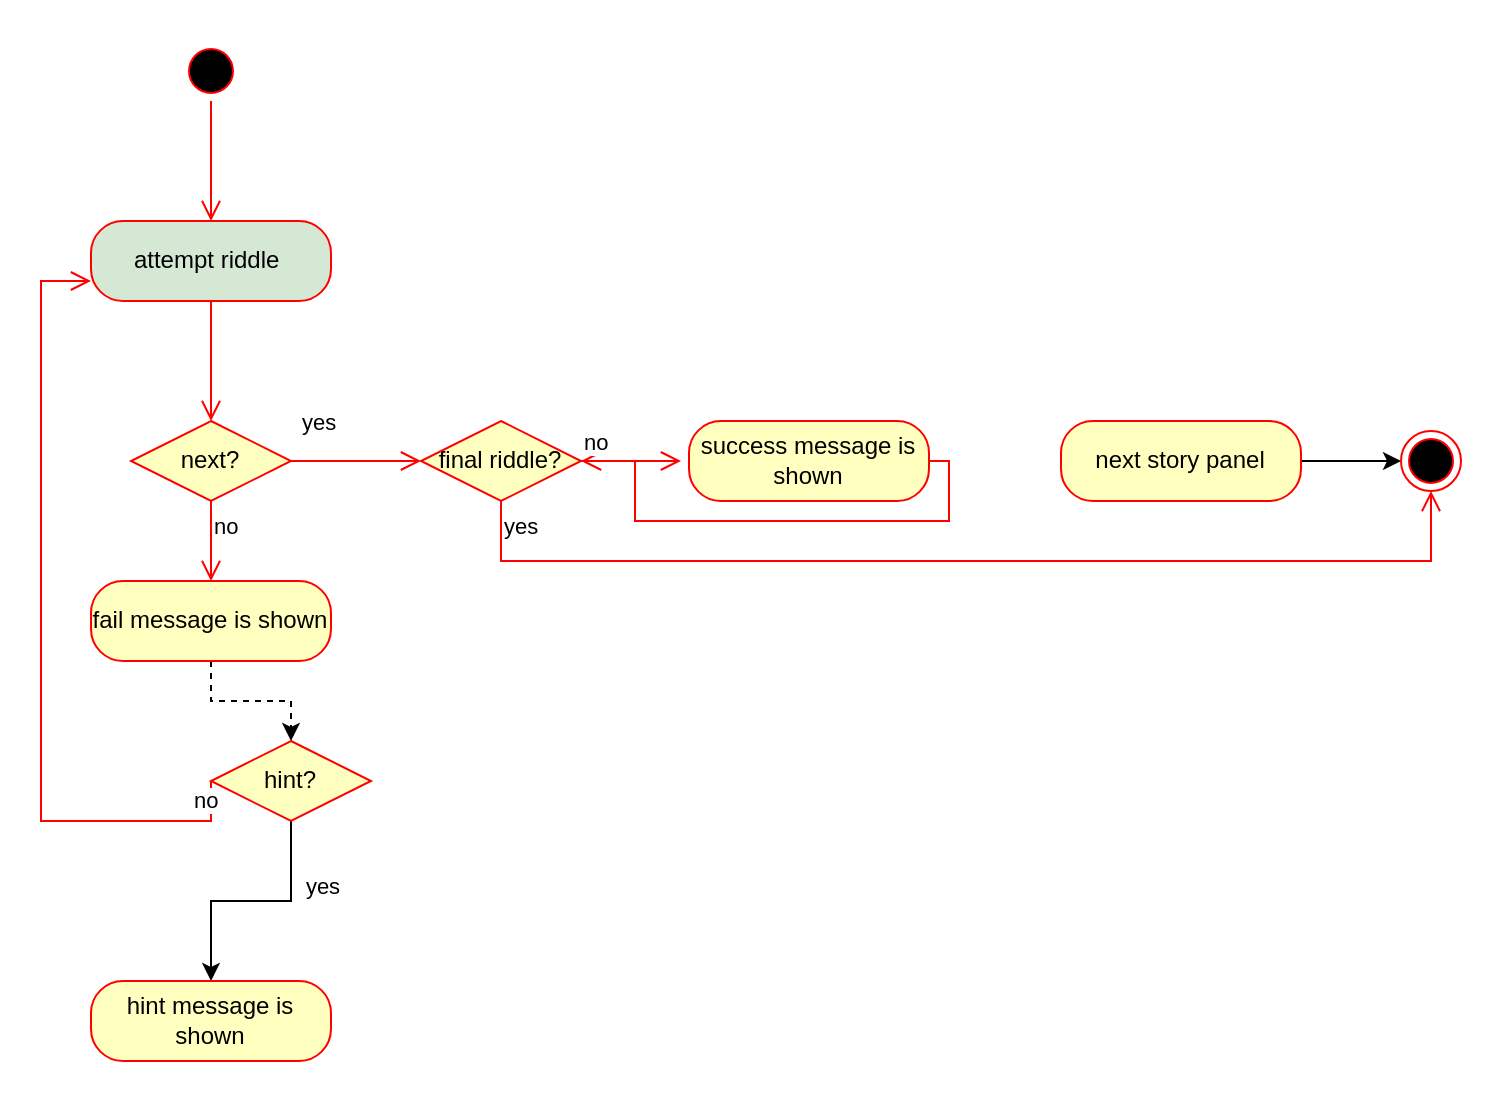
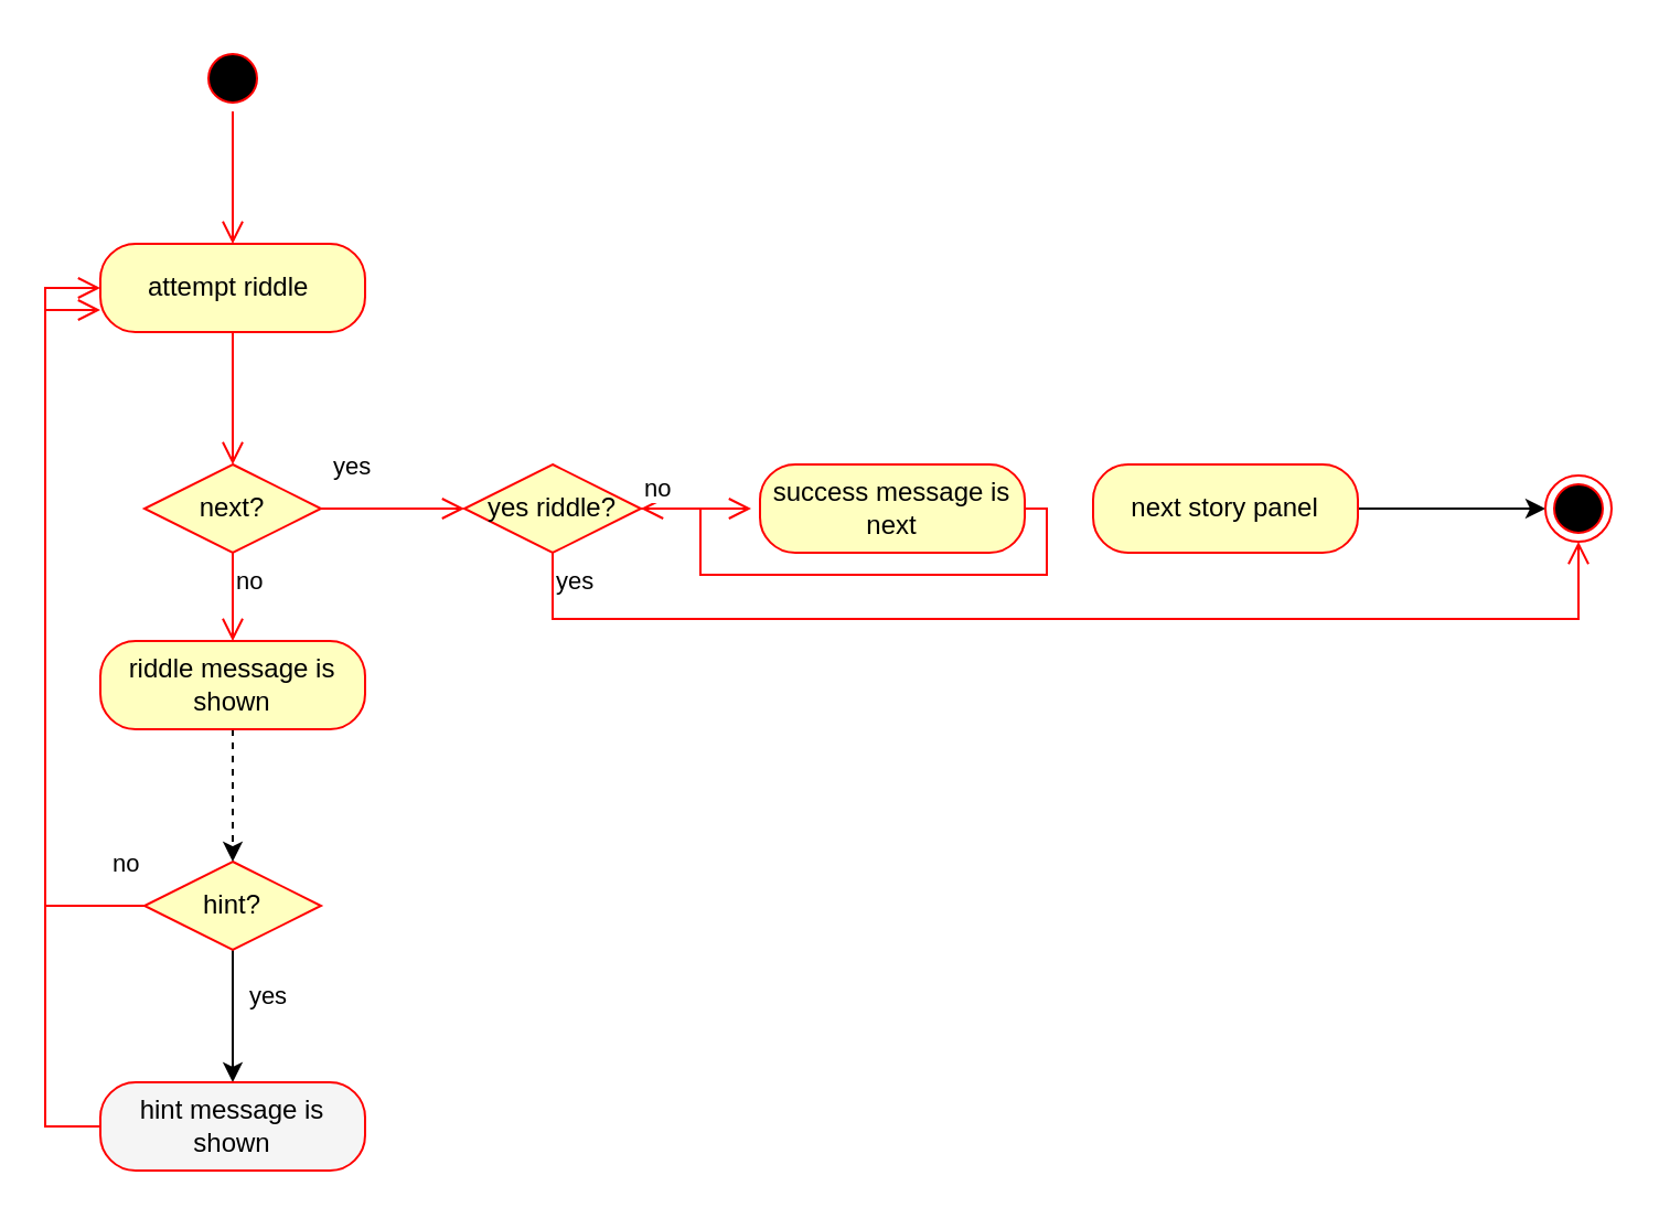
- <mxCell id="4" value="attempt riddle&amp;nbsp;" style="rounded=1;whiteSpace=wrap;html=1;arcSize=40;fontColor=#000000;fillColor=#d5e8d4;strokeColor=#ff0000;" vertex="1" parent="1"><mxGeometry x="45" y="110" width="120" height="40" as="geometry" /></mxCell>
+ <mxCell id="4" value="attempt riddle&amp;nbsp;" style="rounded=1;whiteSpace=wrap;html=1;arcSize=40;fontColor=#000000;fillColor=#ffffc0;strokeColor=#ff0000;" vertex="1" parent="1"><mxGeometry x="45" y="110" width="120" height="40" as="geometry" /></mxCell>
- <mxCell id="22" value="final riddle?" style="rhombus;whiteSpace=wrap;html=1;fontColor=#000000;fillColor=#ffffc0;strokeColor=#ff0000;" vertex="1" parent="1"><mxGeometry x="210" y="210" width="80" height="40" as="geometry" /></mxCell>
+ <mxCell id="22" value="yes riddle?" style="rhombus;whiteSpace=wrap;html=1;fontColor=#000000;fillColor=#ffffc0;strokeColor=#ff0000;" vertex="1" parent="1"><mxGeometry x="210" y="210" width="80" height="40" as="geometry" /></mxCell>
- <mxCell id="9" value="success message is shown" style="rounded=1;whiteSpace=wrap;html=1;arcSize=40;fontColor=#000000;fillColor=#ffffc0;strokeColor=#ff0000;" vertex="1" parent="1"><mxGeometry x="344" y="210" width="120" height="40" as="geometry" /></mxCell>
+ <mxCell id="9" value="success message is next" style="rounded=1;whiteSpace=wrap;html=1;arcSize=40;fontColor=#000000;fillColor=#ffffc0;strokeColor=#ff0000;" vertex="1" parent="1"><mxGeometry x="344" y="210" width="120" height="40" as="geometry" /></mxCell>
- <mxCell id="12" value="next story panel" style="rounded=1;whiteSpace=wrap;html=1;arcSize=40;fontColor=#000000;fillColor=#ffffc0;strokeColor=#ff0000;" vertex="1" parent="1"><mxGeometry x="530" y="210" width="120" height="40" as="geometry" /></mxCell>
+ <mxCell id="12" value="next story panel" style="rounded=1;whiteSpace=wrap;html=1;arcSize=40;fontColor=#000000;fillColor=#ffffc0;strokeColor=#ff0000;" vertex="1" parent="1"><mxGeometry x="495" y="210" width="120" height="40" as="geometry" /></mxCell>
- <mxCell id="21" value="fail message is shown" style="rounded=1;whiteSpace=wrap;html=1;arcSize=40;fontColor=#000000;fillColor=#ffffc0;strokeColor=#ff0000;" vertex="1" parent="1"><mxGeometry x="45" y="290" width="120" height="40" as="geometry" /></mxCell>
+ <mxCell id="21" value="riddle message is shown" style="rounded=1;whiteSpace=wrap;html=1;arcSize=40;fontColor=#000000;fillColor=#ffffc0;strokeColor=#ff0000;" vertex="1" parent="1"><mxGeometry x="45" y="290" width="120" height="40" as="geometry" /></mxCell>
- <mxCell id="16" value="hint?" style="rhombus;whiteSpace=wrap;html=1;fontColor=#000000;fillColor=#ffffc0;strokeColor=#ff0000;" vertex="1" parent="1"><mxGeometry x="105" y="370" width="80" height="40" as="geometry" /></mxCell>
+ <mxCell id="16" value="hint?" style="rhombus;whiteSpace=wrap;html=1;fontColor=#000000;fillColor=#ffffc0;strokeColor=#ff0000;" vertex="1" parent="1"><mxGeometry x="65" y="390" width="80" height="40" as="geometry" /></mxCell>
+ <mxCell id="19" value="" style="edgeStyle=orthogonalEdgeStyle;html=1;verticalAlign=bottom;endArrow=open;endSize=8;strokeColor=#ff0000;rounded=0;exitX=0;exitY=0.5;exitDx=0;exitDy=0;entryX=0;entryY=0.5;entryDx=0;entryDy=0;" edge="1" parent="1" source="18" target="4"><mxGeometry relative="1" as="geometry"><mxPoint x="110" y="510" as="targetPoint" /><Array as="points"><mxPoint x="20" y="510" /><mxPoint x="20" y="130" /></Array></mxGeometry></mxCell>
- <mxCell id="18" value="hint message is shown" style="rounded=1;whiteSpace=wrap;html=1;arcSize=40;fontColor=#000000;fillColor=#ffffc0;strokeColor=#ff0000;" vertex="1" parent="1"><mxGeometry x="45" y="490" width="120" height="40" as="geometry" /></mxCell>
+ <mxCell id="18" value="hint message is shown" style="rounded=1;whiteSpace=wrap;html=1;arcSize=40;fontColor=#000000;fillColor=#f5f5f5;strokeColor=#ff0000;" vertex="1" parent="1"><mxGeometry x="45" y="490" width="120" height="40" as="geometry" /></mxCell>
